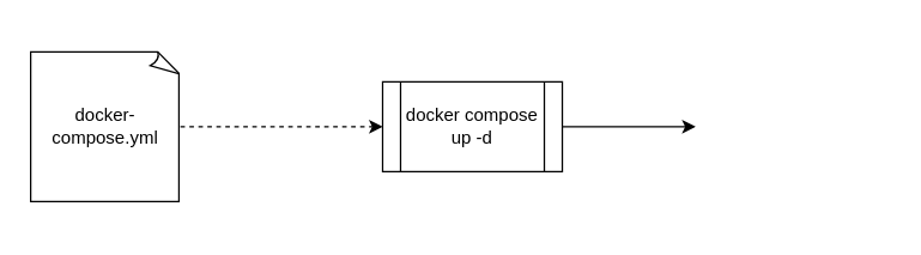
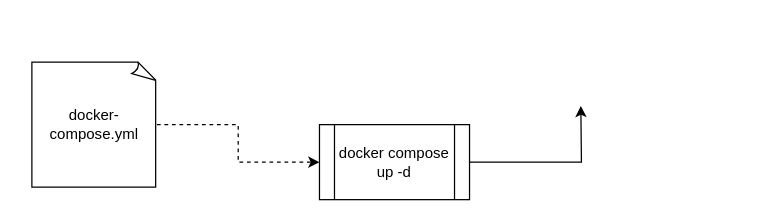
- <mxCell id="3" value="docker-compose.yml" style="whiteSpace=wrap;html=1;shape=mxgraph.basic.document" vertex="1" parent="1"><mxGeometry x="20" y="34" width="100" height="100" as="geometry" /></mxCell>
+ <mxCell id="3" value="docker-compose.yml" style="whiteSpace=wrap;html=1;shape=mxgraph.basic.document" vertex="1" parent="1"><mxGeometry x="25" y="49" width="100" height="100" as="geometry" /></mxCell>
- <mxCell id="5" value="docker compose up -d" style="shape=process;whiteSpace=wrap;html=1;backgroundOutline=1;" vertex="1" parent="1"><mxGeometry x="255" y="54" width="120" height="60" as="geometry" /></mxCell>
+ <mxCell id="5" value="docker compose up -d" style="shape=process;whiteSpace=wrap;html=1;backgroundOutline=1;" vertex="1" parent="1"><mxGeometry x="255" y="99" width="120" height="60" as="geometry" /></mxCell>
